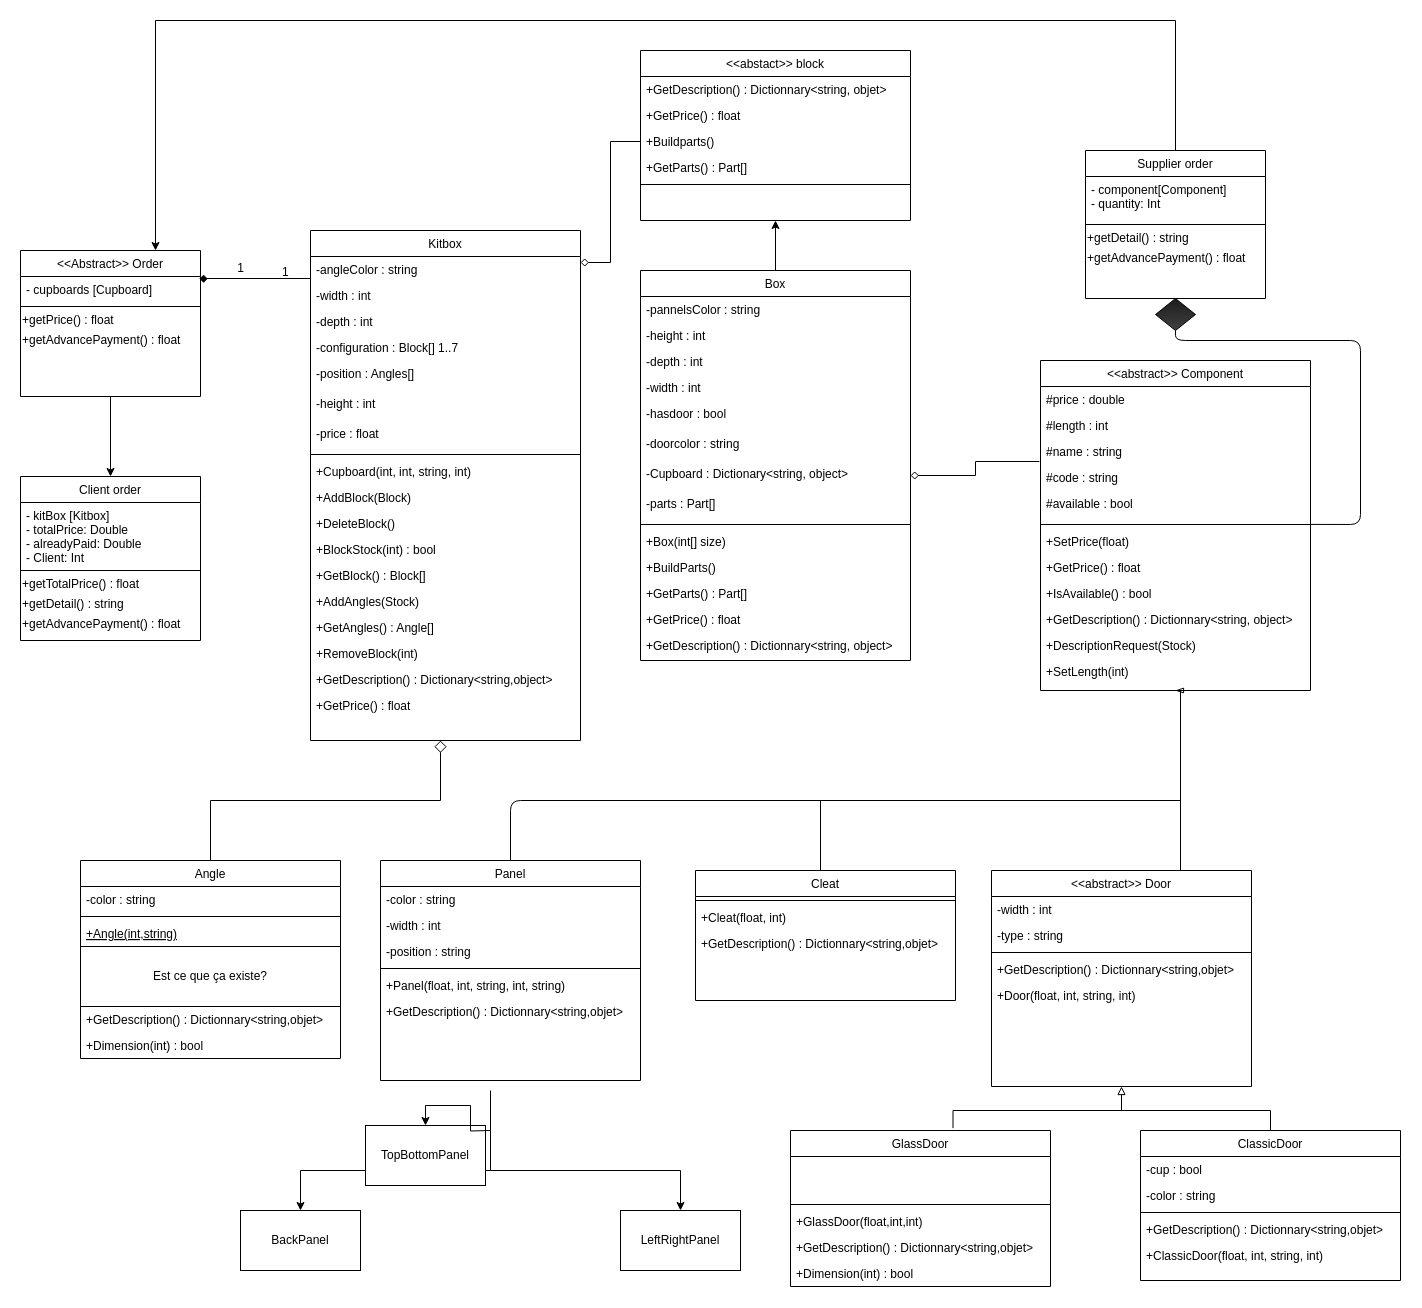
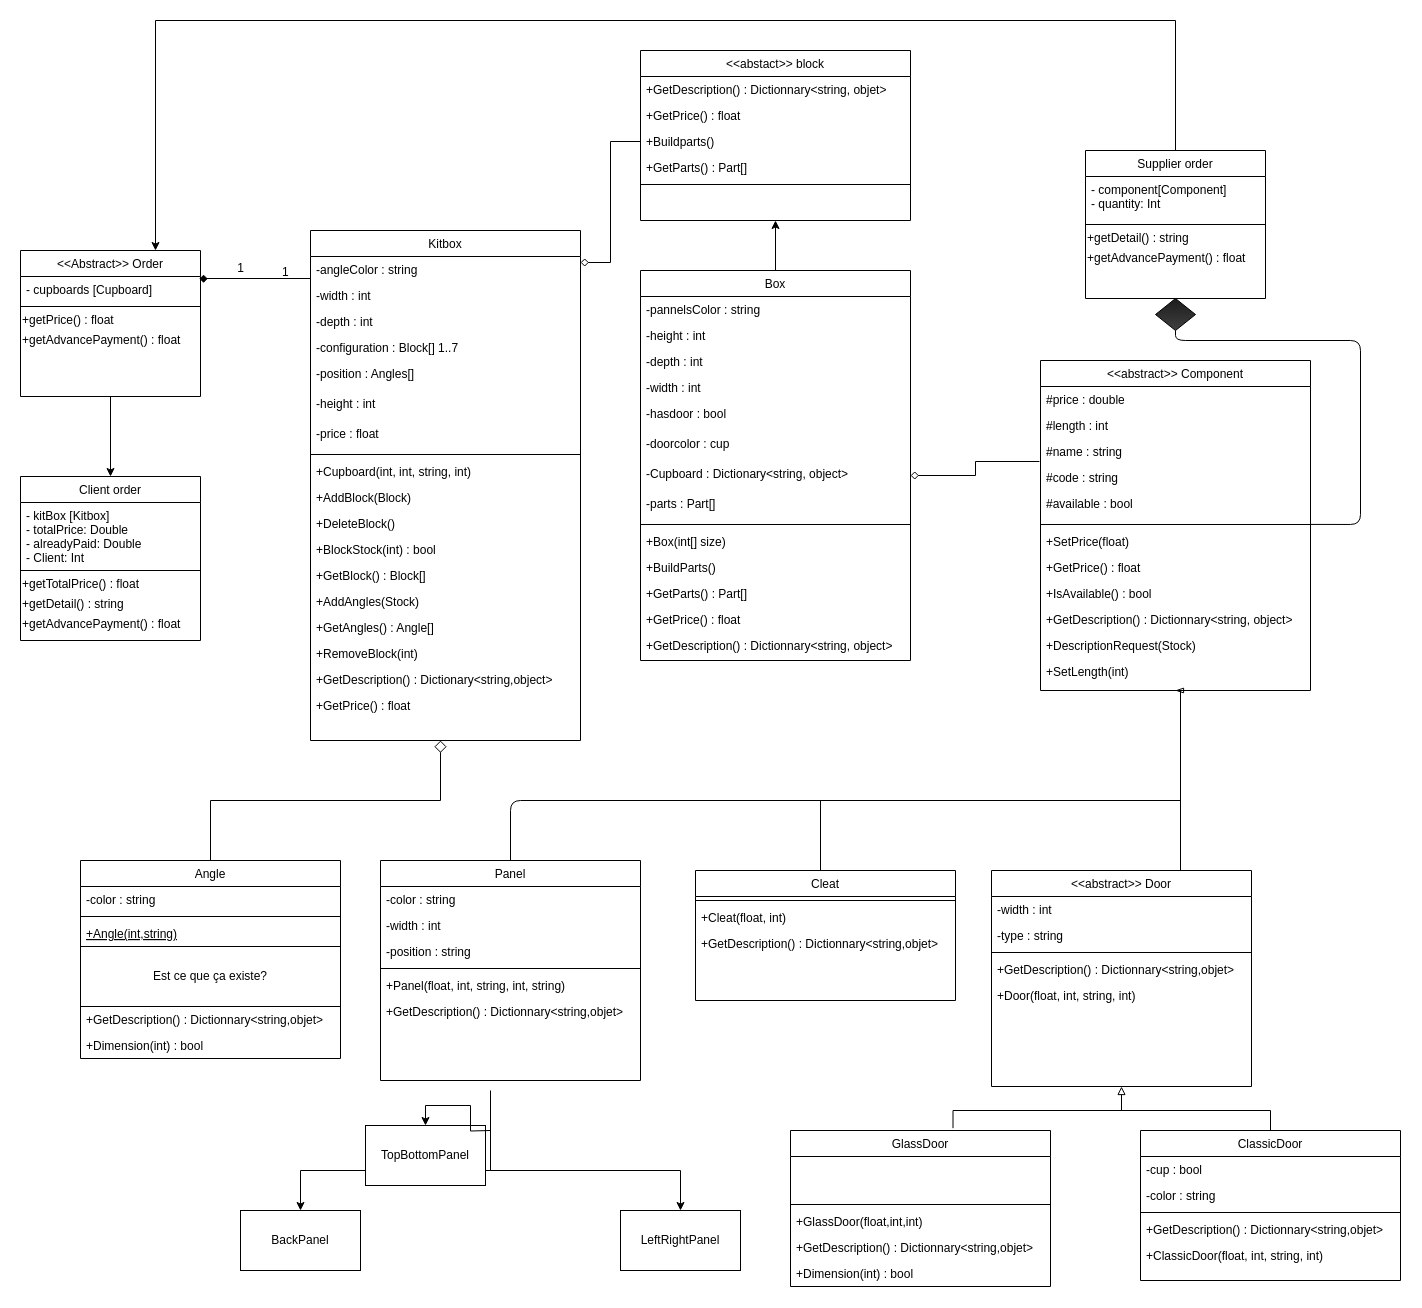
- <mxCell id="93" value="-doorcolor : string" style="text;align=left;verticalAlign=top;spacingLeft=4;spacingRight=4;overflow=hidden;rotatable=0;points=[[0,0.5],[1,0.5]];portConstraint=eastwest;rounded=0;shadow=0;html=0;" parent="87" vertex="1"><mxGeometry y="160" width="270" height="30" as="geometry" /></mxCell>
+ <mxCell id="93" value="-doorcolor : cup" style="text;align=left;verticalAlign=top;spacingLeft=4;spacingRight=4;overflow=hidden;rotatable=0;points=[[0,0.5],[1,0.5]];portConstraint=eastwest;rounded=0;shadow=0;html=0;" parent="87" vertex="1"><mxGeometry y="160" width="270" height="30" as="geometry" /></mxCell>
